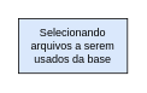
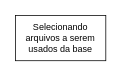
- <mxCell id="2" value="Selecionando arquivos a serem usados da base" style="rounded=0;whiteSpace=wrap;html=1;fillColor=#dae8fc;" vertex="1" parent="1"><mxGeometry x="20" y="20" width="120" height="60" as="geometry" /></mxCell>
+ <mxCell id="2" value="Selecionando arquivos a serem usados da base" style="rounded=0;whiteSpace=wrap;html=1;" vertex="1" parent="1"><mxGeometry x="20" y="20" width="120" height="60" as="geometry" /></mxCell>
